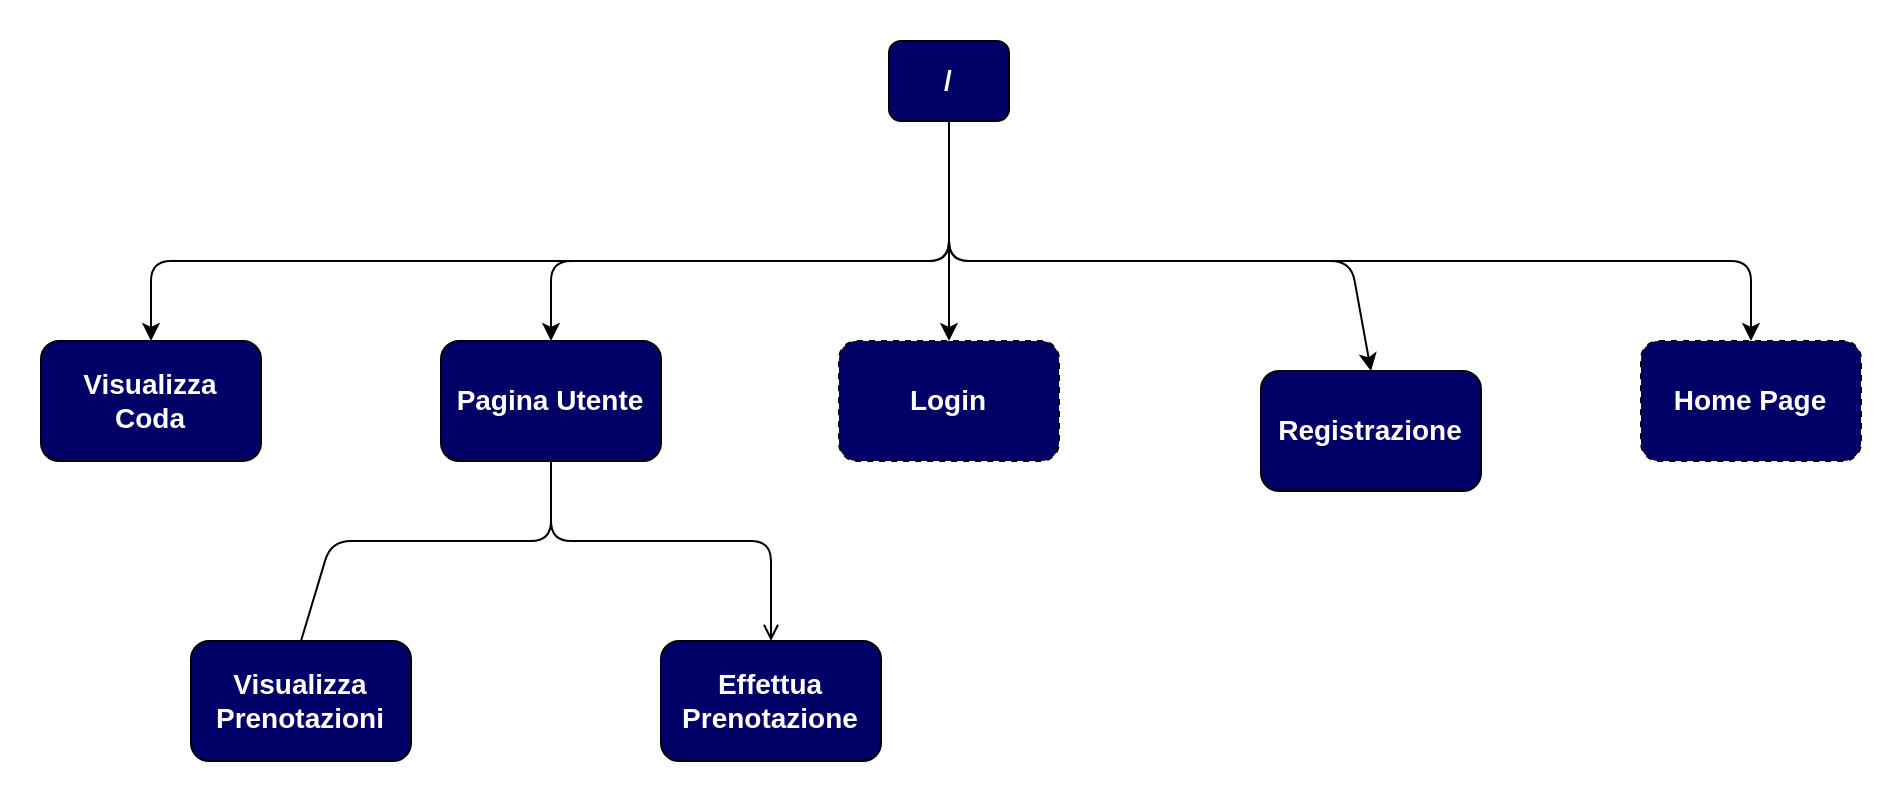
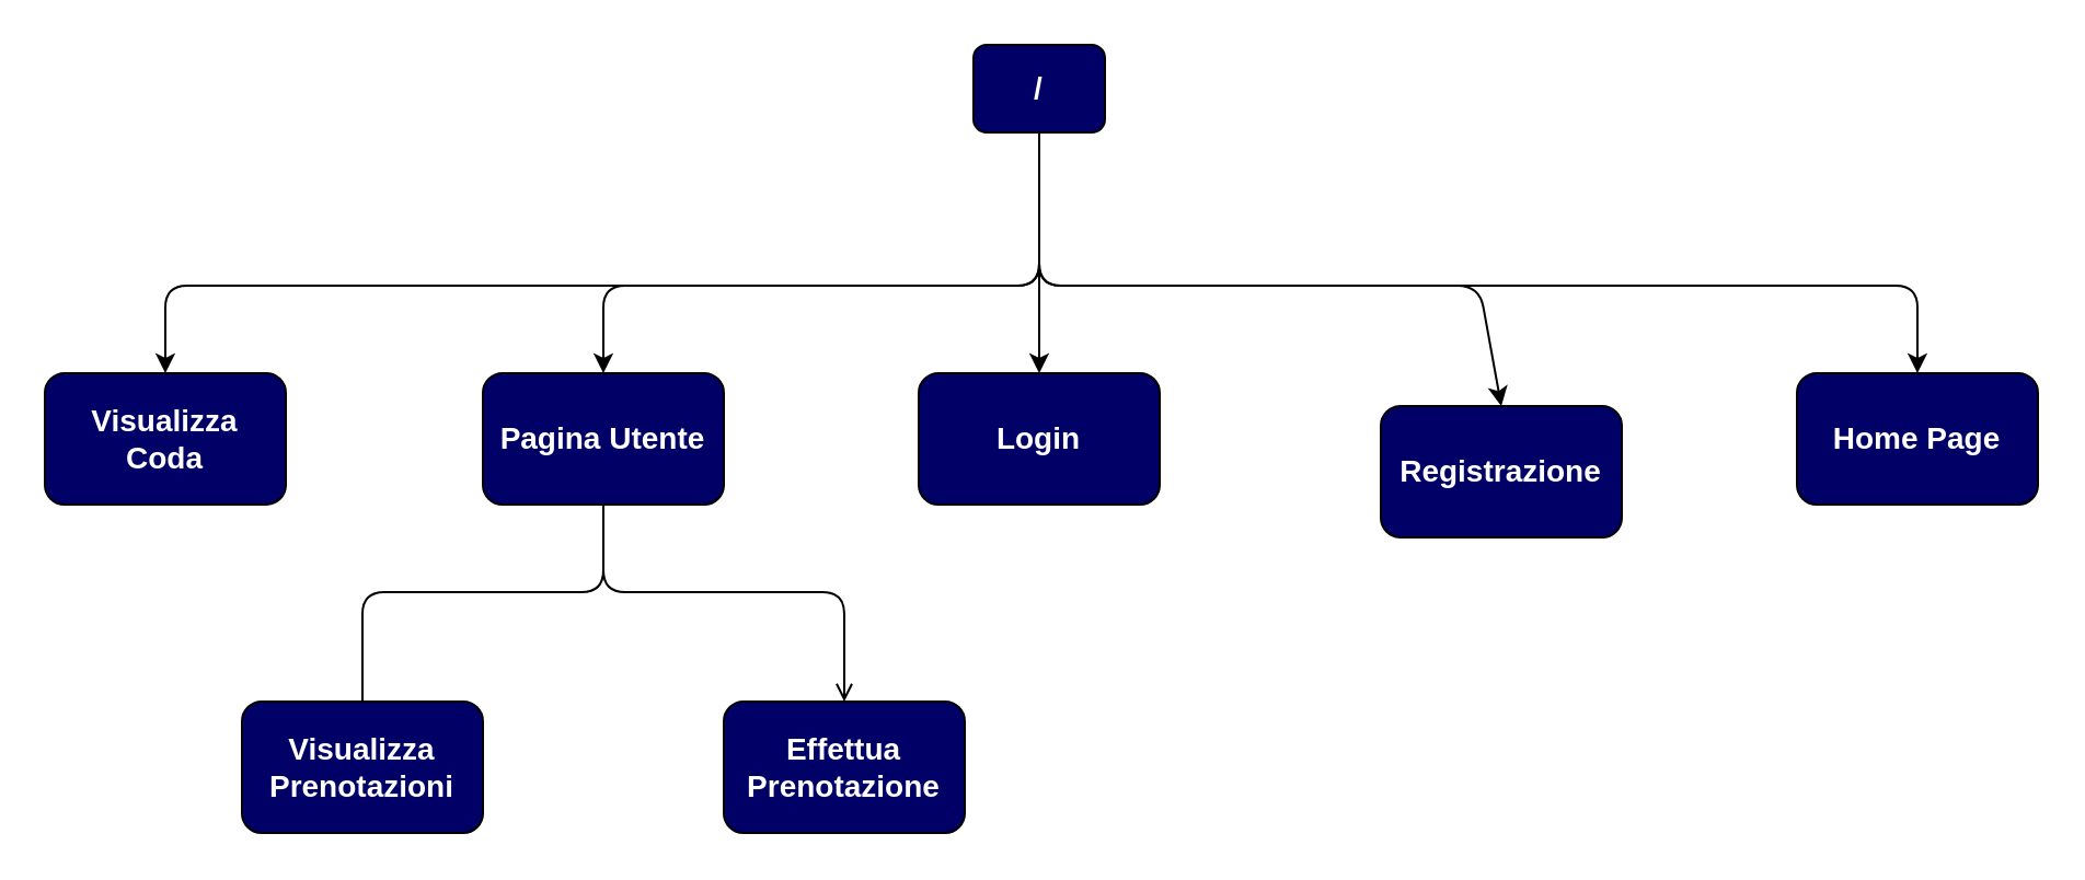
- <mxCell id="5" value="Login" style="rounded=1;whiteSpace=wrap;html=1;fillColor=#000066;fontColor=#FFFFFF;fontStyle=1;fontSize=14;dashed=1;" parent="1" vertex="1"><mxGeometry x="419" y="170" width="110" height="60" as="geometry" /></mxCell>
+ <mxCell id="5" value="Login" style="rounded=1;whiteSpace=wrap;html=1;fillColor=#000066;fontColor=#FFFFFF;fontStyle=1;fontSize=14;" parent="1" vertex="1"><mxGeometry x="419" y="170" width="110" height="60" as="geometry" /></mxCell>
- <mxCell id="3" value="Home Page" style="rounded=1;whiteSpace=wrap;html=1;fillColor=#000066;fontColor=#FFFFFF;fontStyle=1;fontSize=14;dashed=1;" parent="1" vertex="1"><mxGeometry x="820" y="170" width="110" height="60" as="geometry" /></mxCell>
+ <mxCell id="3" value="Home Page" style="rounded=1;whiteSpace=wrap;html=1;fillColor=#000066;fontColor=#FFFFFF;fontStyle=1;fontSize=14;" parent="1" vertex="1"><mxGeometry x="820" y="170" width="110" height="60" as="geometry" /></mxCell>
- <mxCell id="9" value="Visualizza Prenotazioni" style="rounded=1;whiteSpace=wrap;html=1;fillColor=#000066;fontColor=#FFFFFF;fontStyle=1;fontSize=14;" parent="1" vertex="1"><mxGeometry x="95" y="320" width="110" height="60" as="geometry" /></mxCell>
+ <mxCell id="9" value="Visualizza Prenotazioni" style="rounded=1;whiteSpace=wrap;html=1;fillColor=#000066;fontColor=#FFFFFF;fontStyle=1;fontSize=14;" parent="1" vertex="1"><mxGeometry x="110" y="320" width="110" height="60" as="geometry" /></mxCell>
